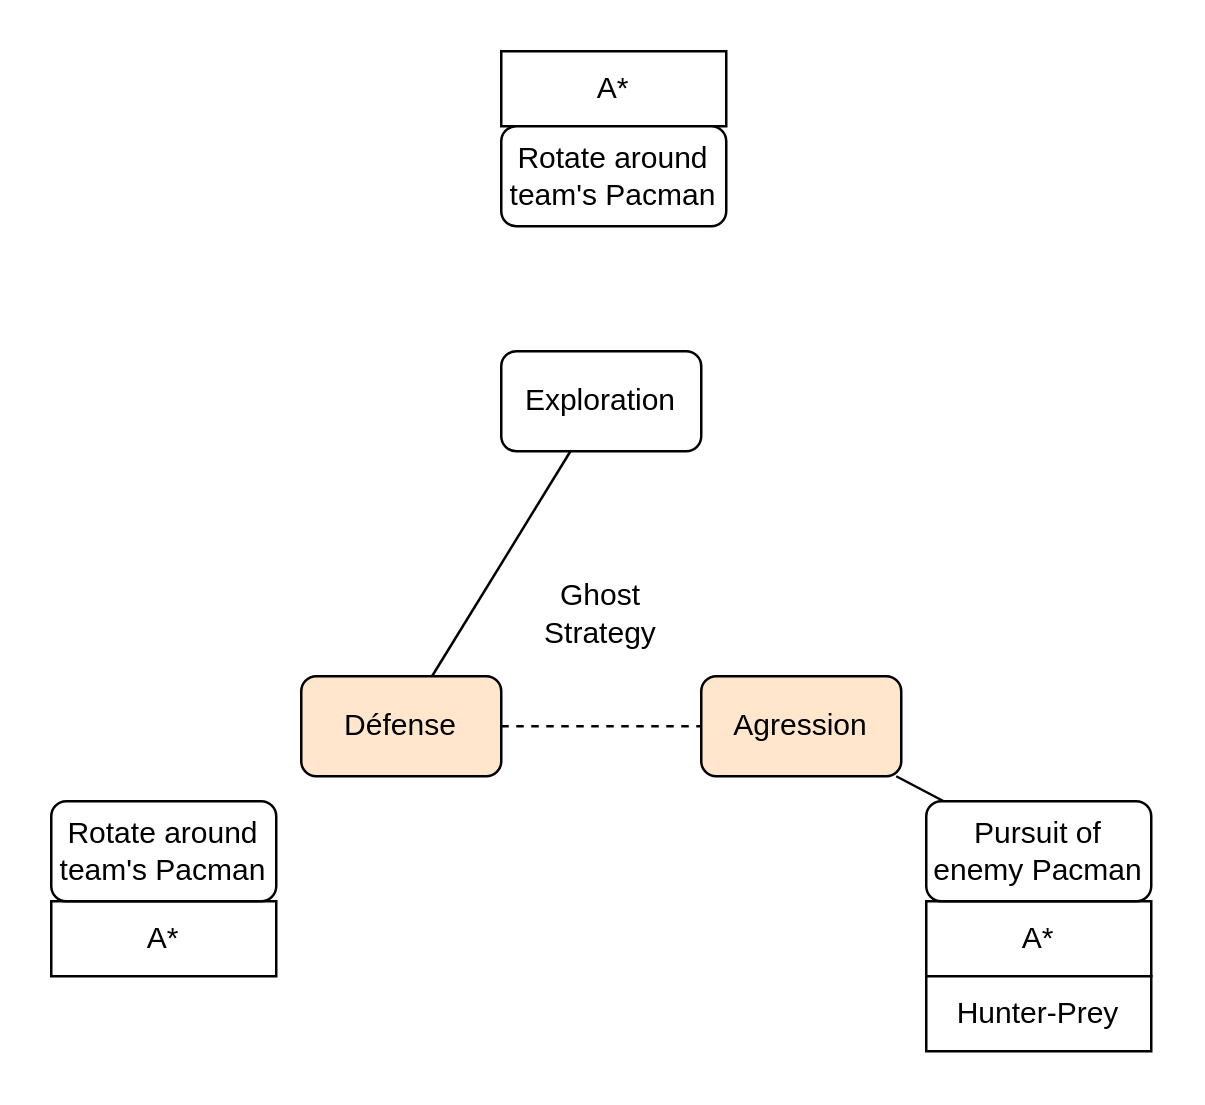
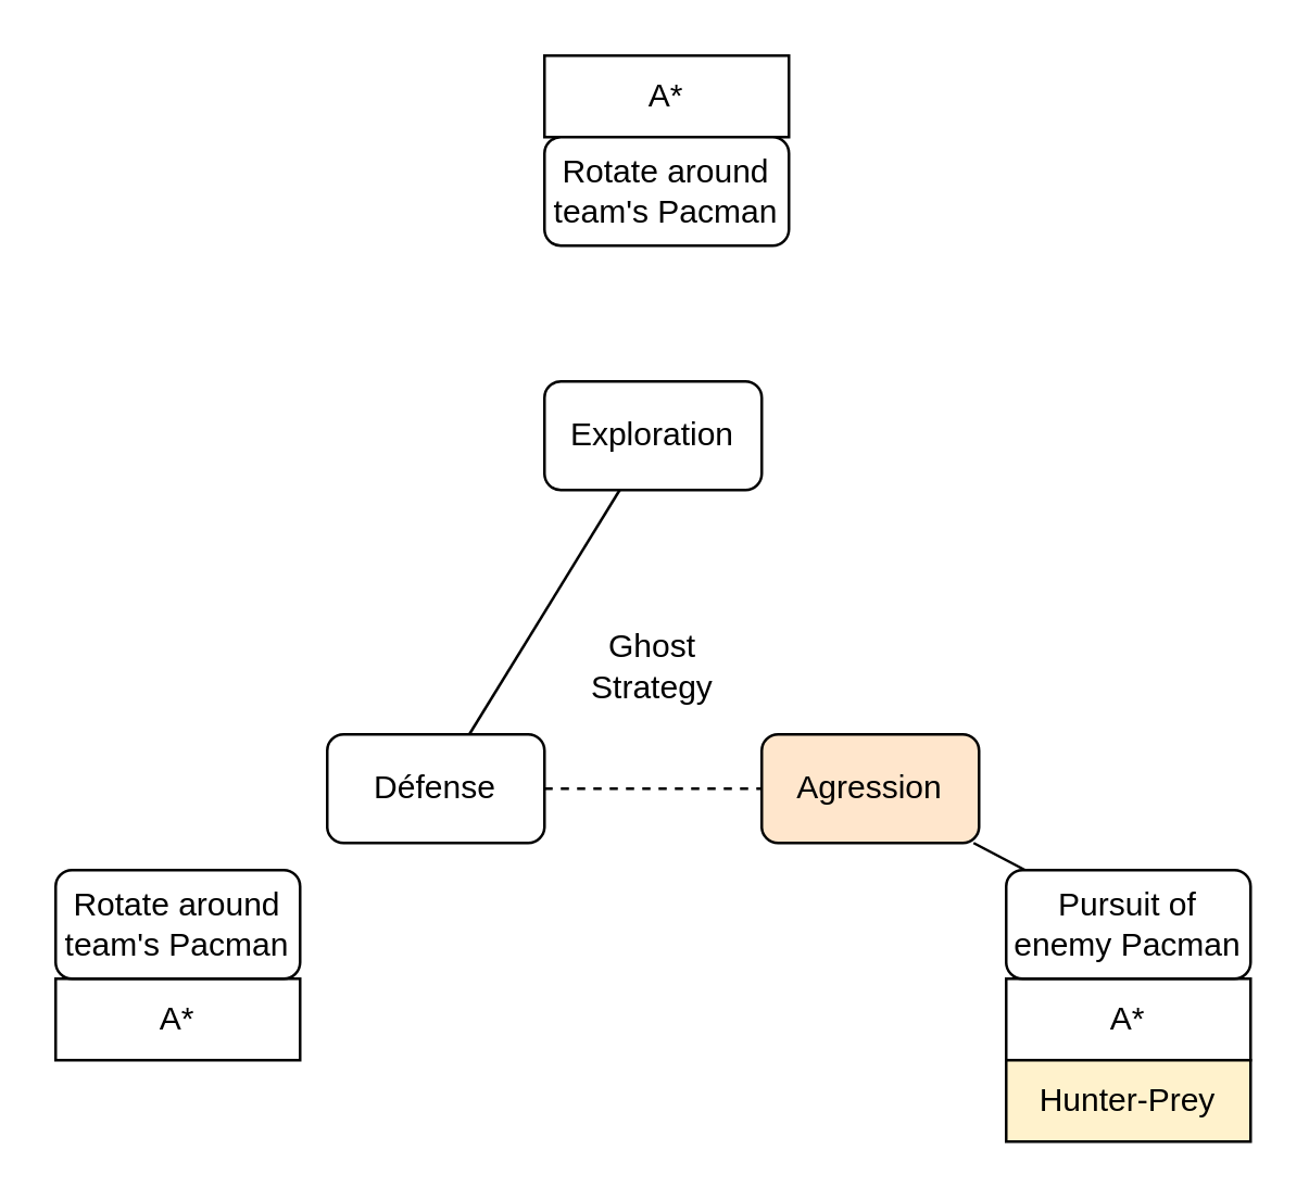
- <mxCell id="7" value="Défense" style="rounded=1;whiteSpace=wrap;html=1;fillColor=#ffe6cc;" vertex="1" parent="1"><mxGeometry x="120" y="270" width="80" height="40" as="geometry" /></mxCell>
+ <mxCell id="7" value="Défense" style="rounded=1;whiteSpace=wrap;html=1;" vertex="1" parent="1"><mxGeometry x="120" y="270" width="80" height="40" as="geometry" /></mxCell>
- <mxCell id="13" value="Hunter-Prey" style="rounded=0;whiteSpace=wrap;html=1;" vertex="1" parent="1"><mxGeometry x="370" y="390" width="90" height="30" as="geometry" /></mxCell>
+ <mxCell id="13" value="Hunter-Prey" style="rounded=0;whiteSpace=wrap;html=1;fillColor=#fff2cc;" vertex="1" parent="1"><mxGeometry x="370" y="390" width="90" height="30" as="geometry" /></mxCell>
